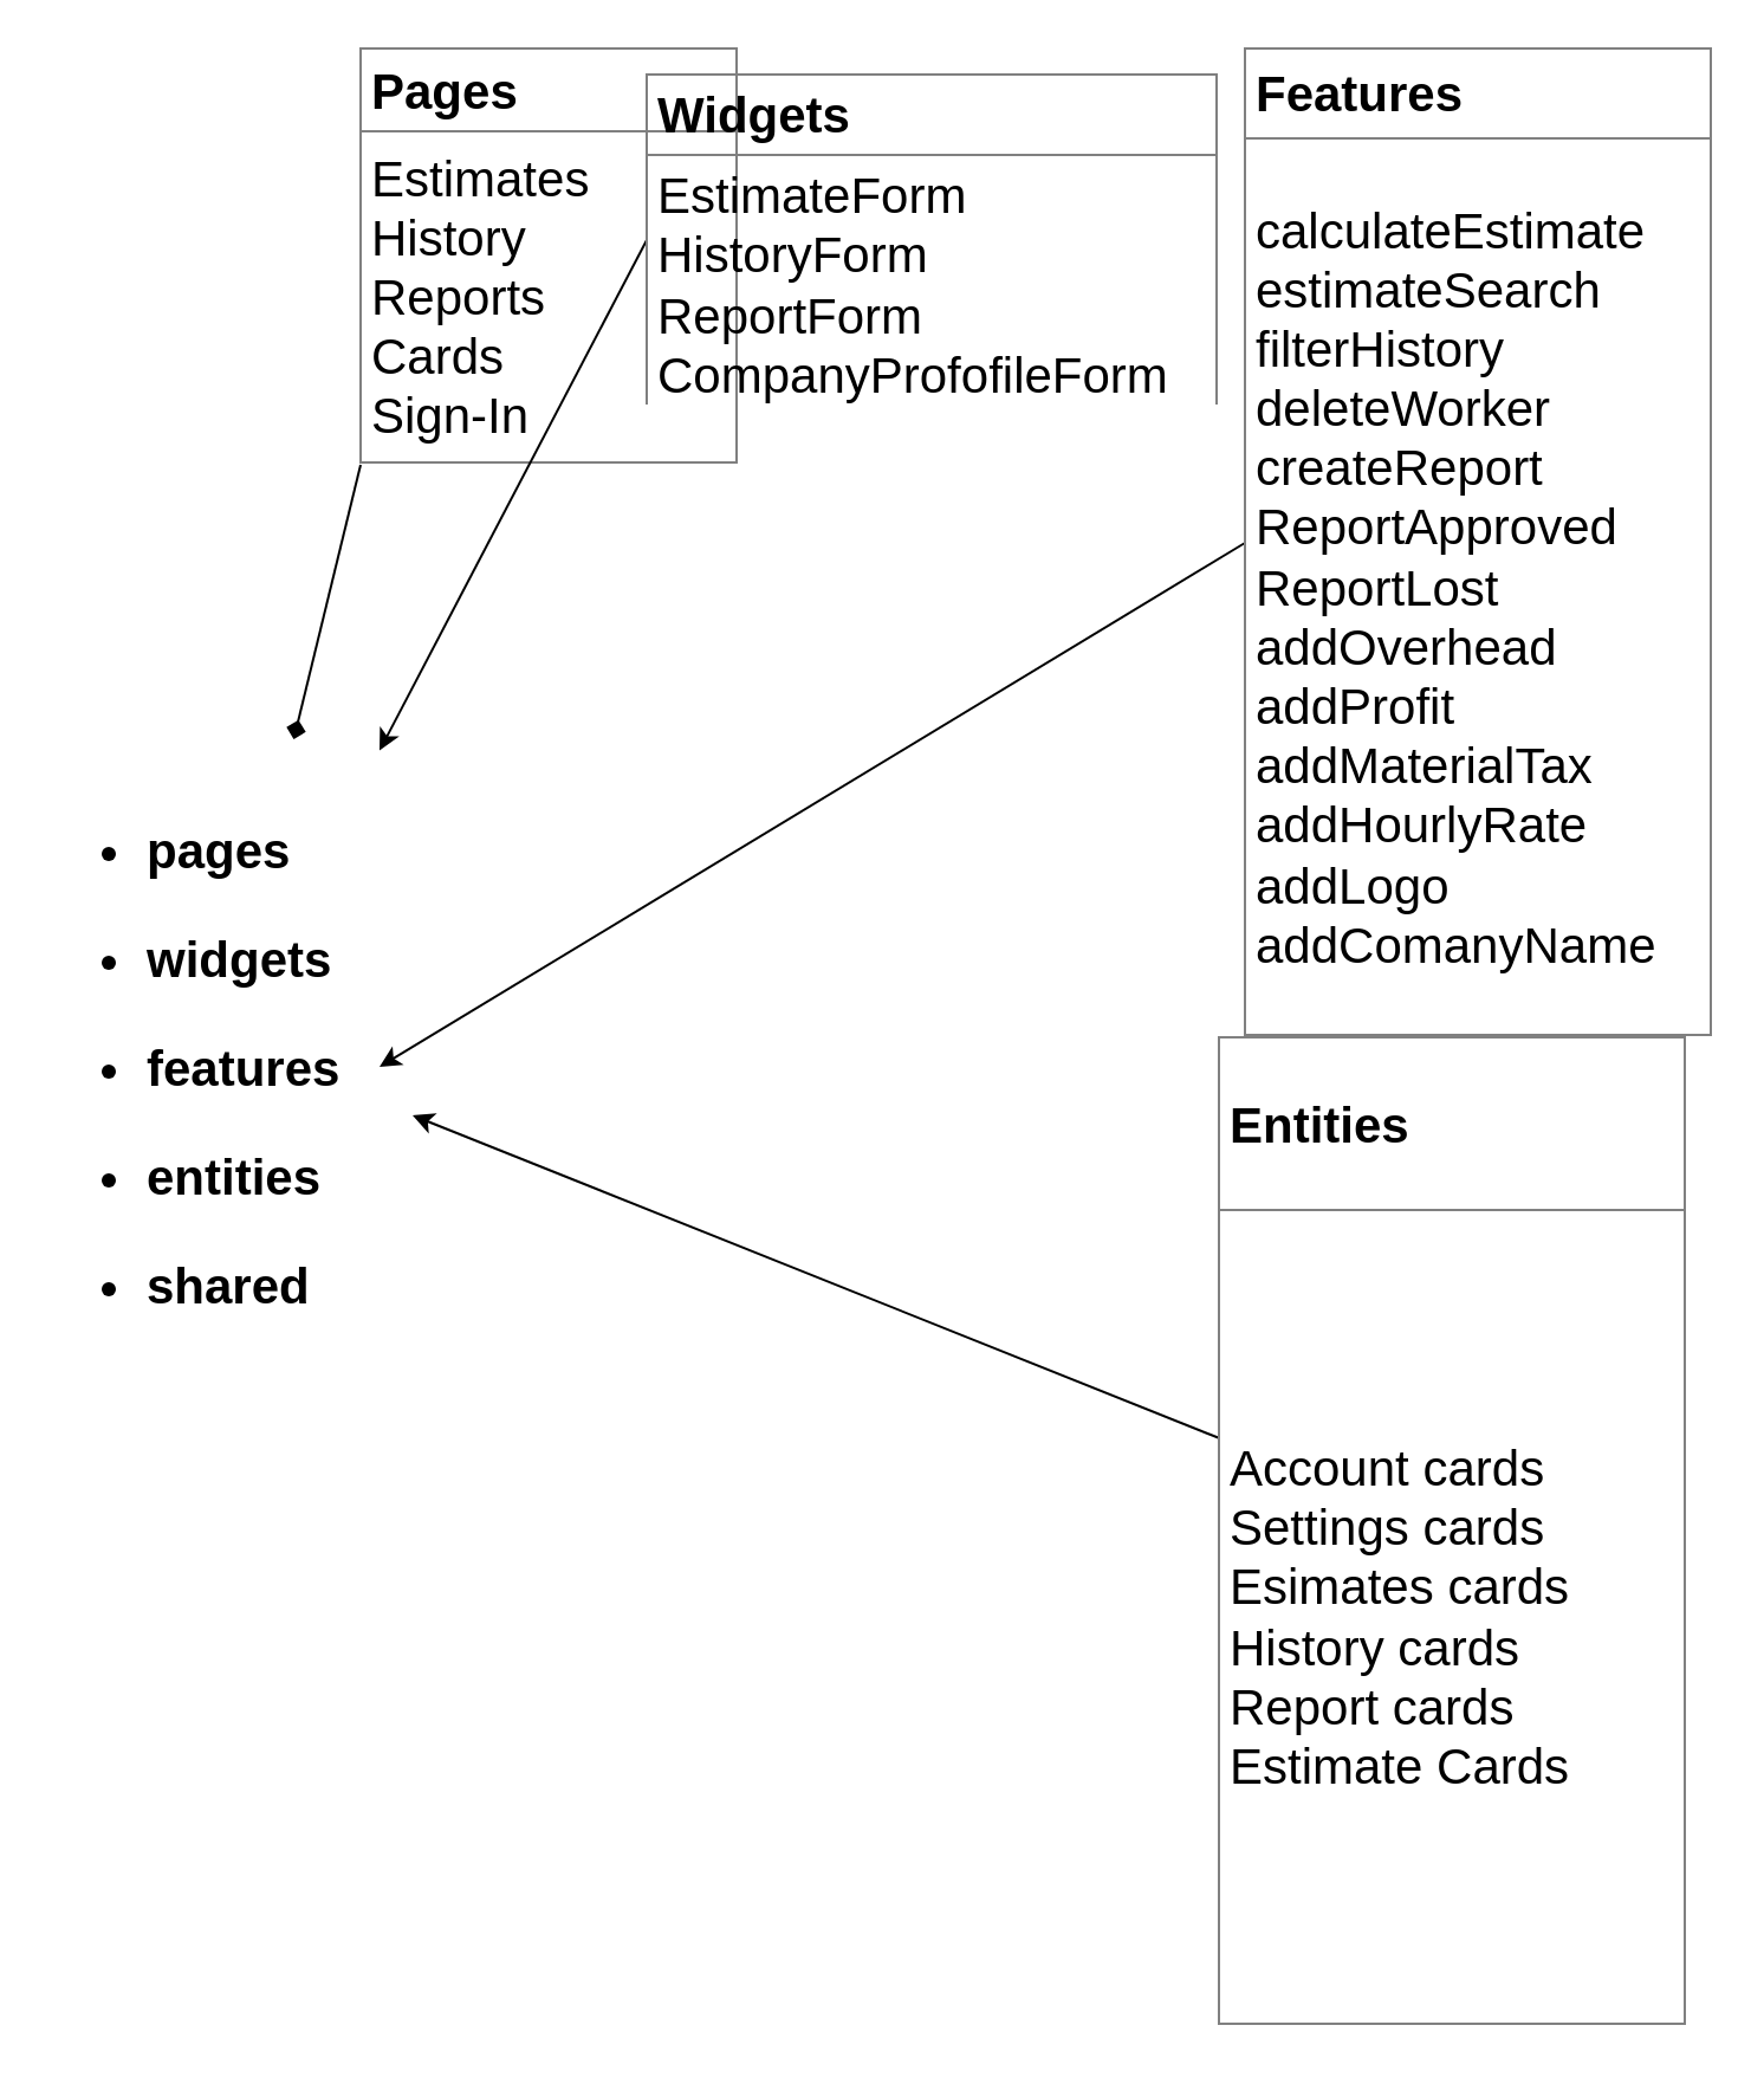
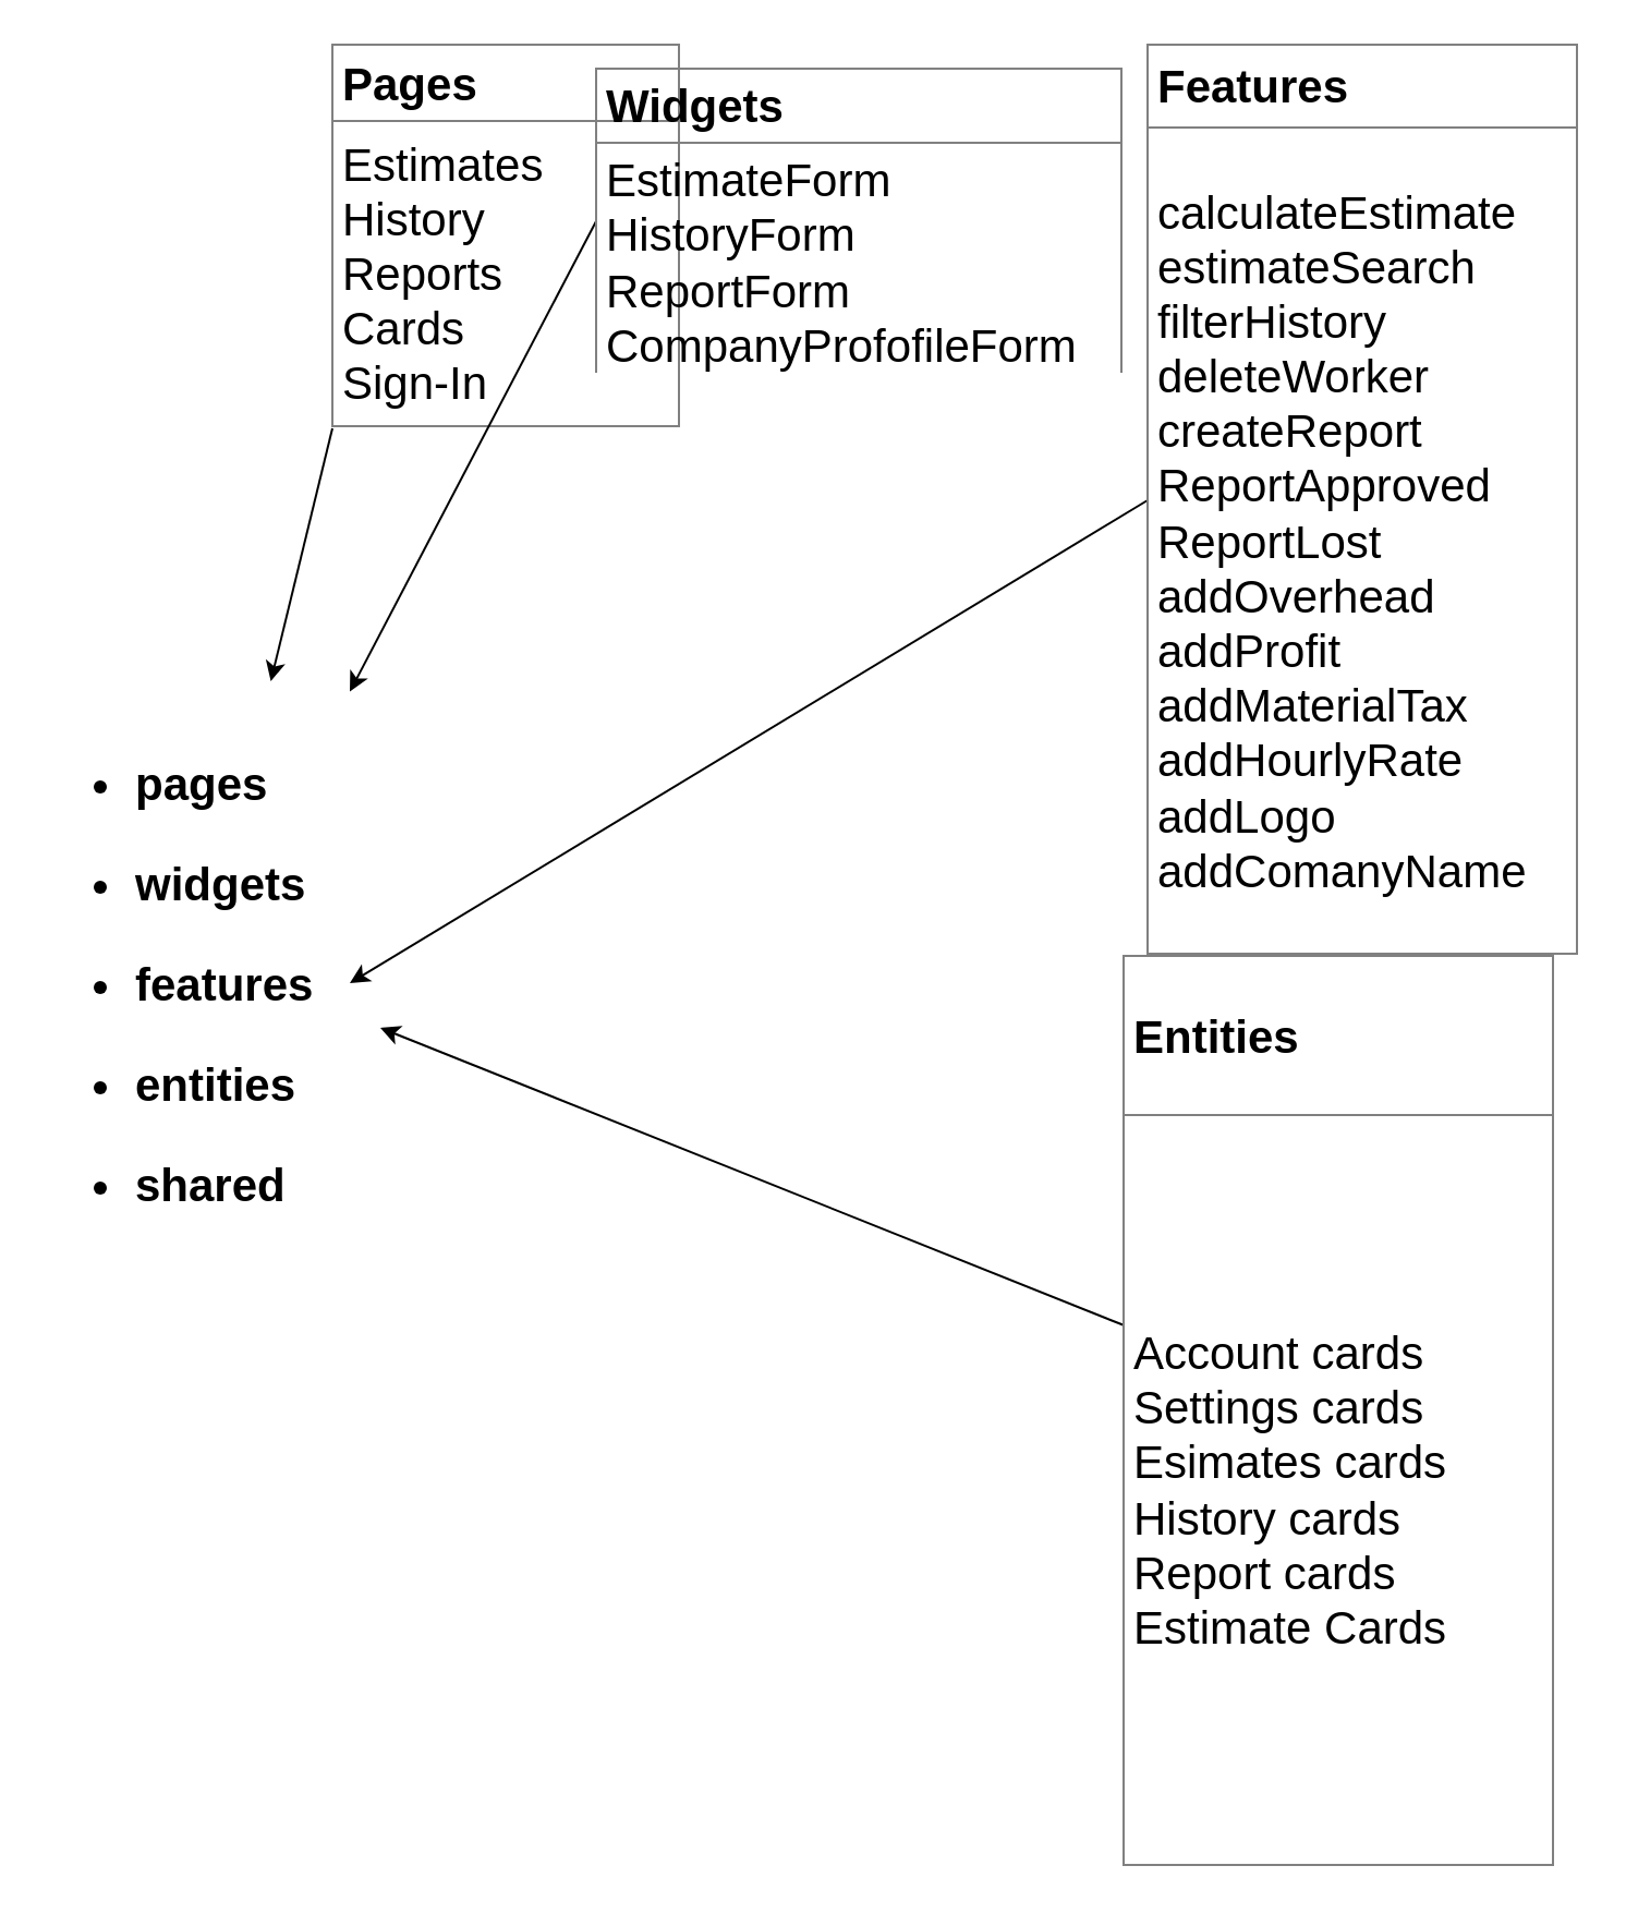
- <mxCell id="2" style="edgeStyle=none;html=1;exitX=0;exitY=1;exitDx=0;exitDy=0;fontSize=21;endArrow=diamond;" edge="1" parent="1" source="4" target="3"><mxGeometry relative="1" as="geometry"><mxPoint x="174" y="155" as="sourcePoint" /><mxPoint x="163" y="328" as="targetPoint" /></mxGeometry></mxCell>
+ <mxCell id="2" style="edgeStyle=none;html=1;exitX=0;exitY=1;exitDx=0;exitDy=0;fontSize=21;" edge="1" parent="1" source="4" target="3"><mxGeometry relative="1" as="geometry"><mxPoint x="174" y="155" as="sourcePoint" /><mxPoint x="163" y="328" as="targetPoint" /></mxGeometry></mxCell>
